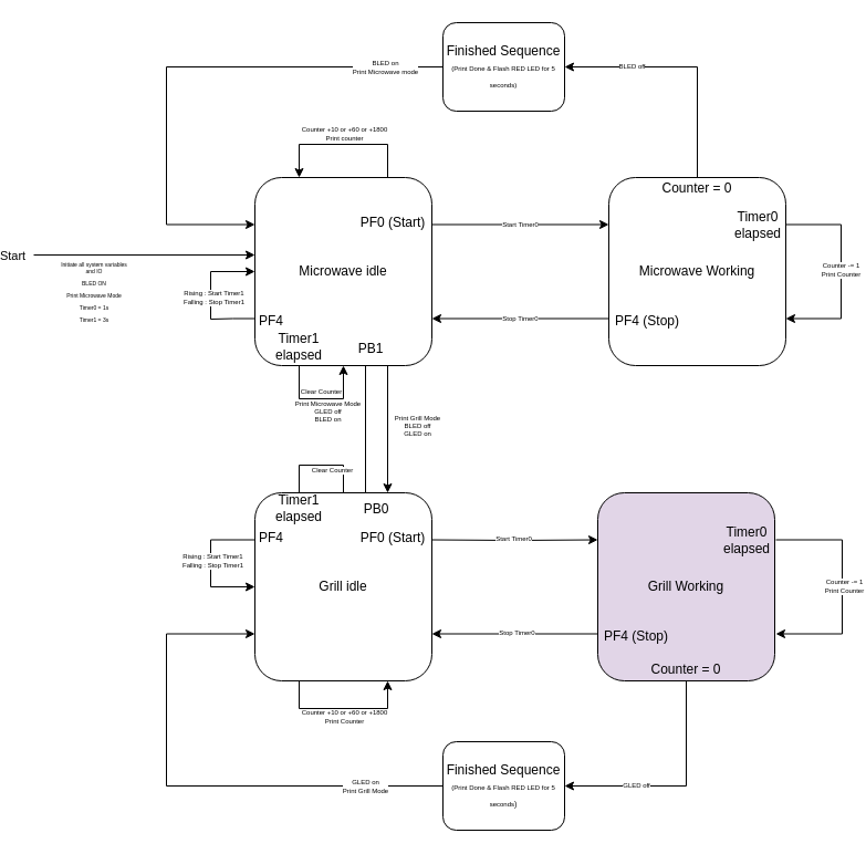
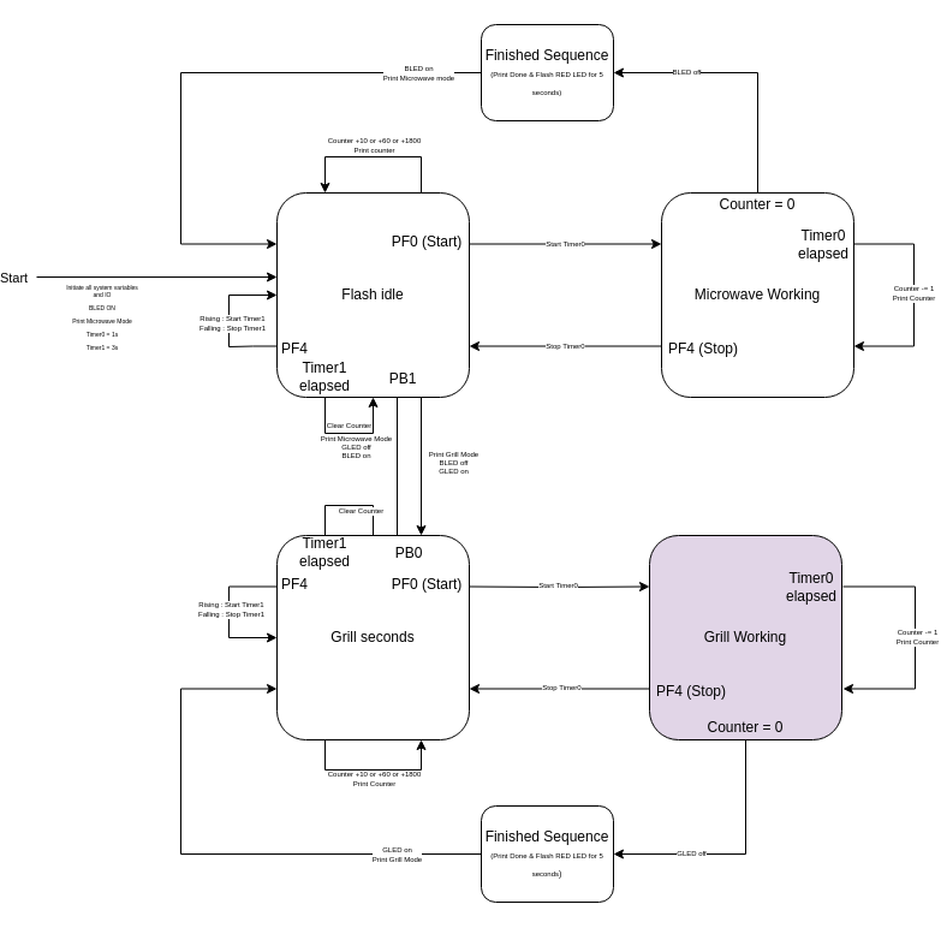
- <mxCell id="13" value="Microwave idle" style="rounded=1;whiteSpace=wrap;html=1;" vertex="1" parent="1"><mxGeometry x="220" y="160" width="160" height="170" as="geometry" /></mxCell>
+ <mxCell id="13" value="Flash idle" style="rounded=1;whiteSpace=wrap;html=1;" vertex="1" parent="1"><mxGeometry x="220" y="160" width="160" height="170" as="geometry" /></mxCell>
- <mxCell id="6" value="Grill idle" style="rounded=1;whiteSpace=wrap;html=1;" vertex="1" parent="1"><mxGeometry x="220" y="445" width="160" height="170" as="geometry" /></mxCell>
+ <mxCell id="6" value="Grill seconds" style="rounded=1;whiteSpace=wrap;html=1;" vertex="1" parent="1"><mxGeometry x="220" y="445" width="160" height="170" as="geometry" /></mxCell>
